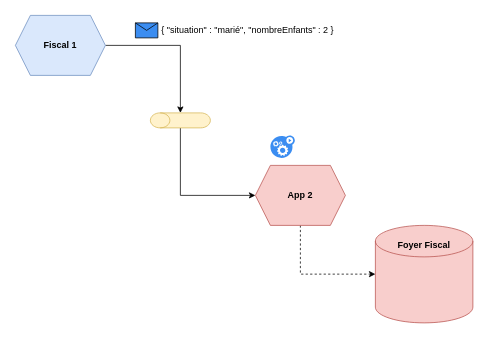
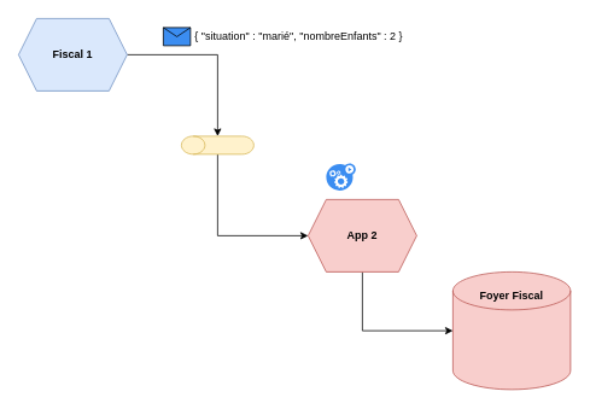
- <mxCell id="6" style="edgeStyle=orthogonalEdgeStyle;rounded=0;orthogonalLoop=1;jettySize=auto;html=1;exitX=0.5;exitY=1;exitDx=0;exitDy=0;entryX=0;entryY=0.5;entryDx=0;entryDy=0;entryPerimeter=0;dashed=1;" parent="1" source="7" target="11" edge="1"><mxGeometry relative="1" as="geometry" /></mxCell>
+ <mxCell id="6" style="edgeStyle=orthogonalEdgeStyle;rounded=0;orthogonalLoop=1;jettySize=auto;html=1;exitX=0.5;exitY=1;exitDx=0;exitDy=0;entryX=0;entryY=0.5;entryDx=0;entryDy=0;entryPerimeter=0;" parent="1" source="7" target="11" edge="1"><mxGeometry relative="1" as="geometry" /></mxCell>
